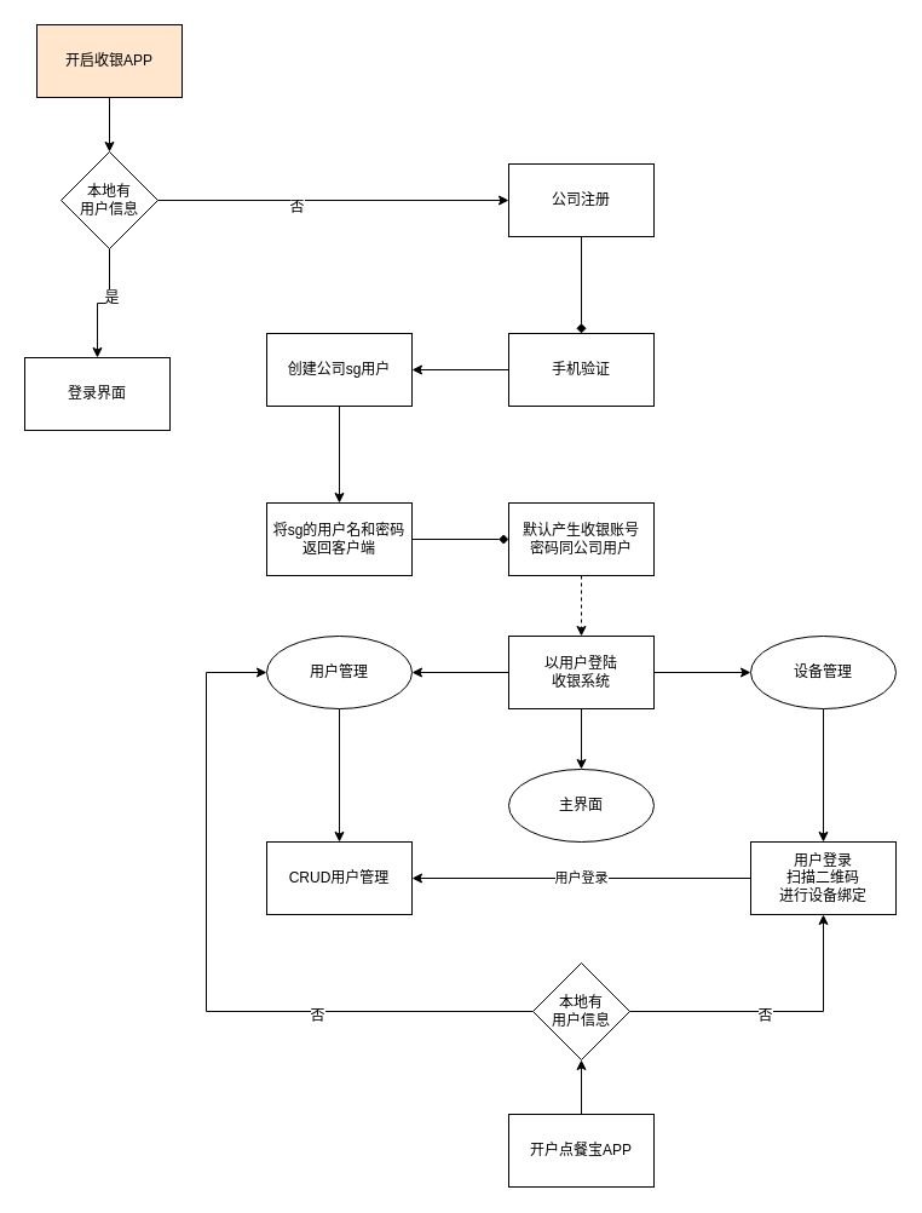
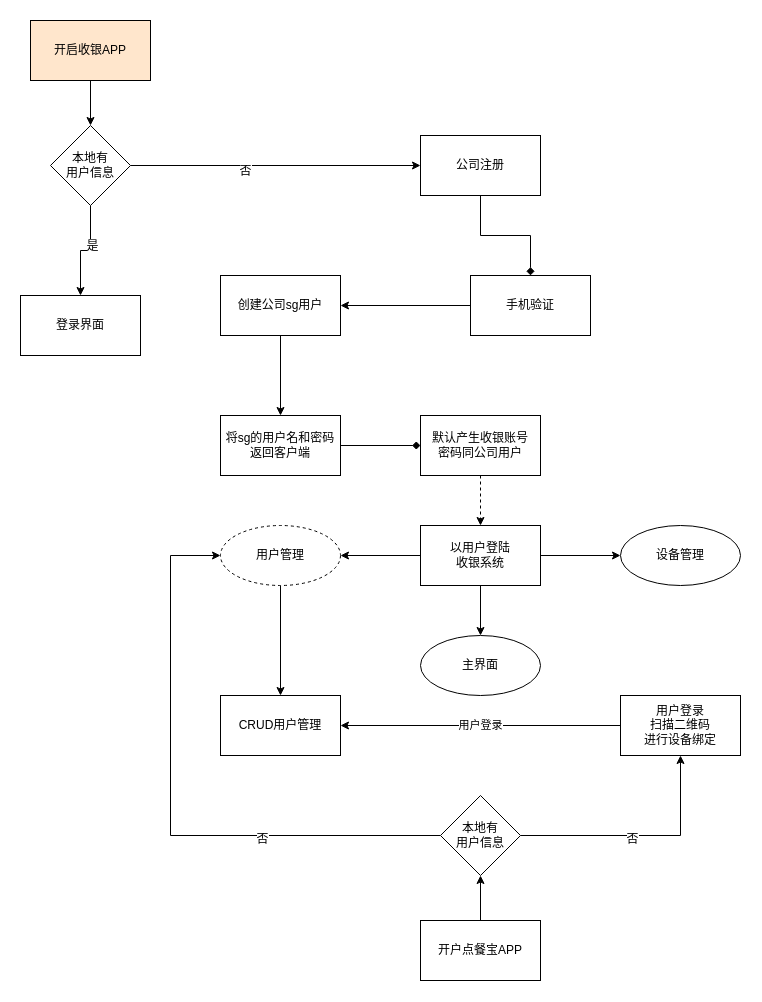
- <mxCell id="5" value="手机验证" style="rounded=0;whiteSpace=wrap;html=1;" parent="1" vertex="1"><mxGeometry x="420" y="275" width="120" height="60" as="geometry" /></mxCell>
+ <mxCell id="5" value="手机验证" style="rounded=0;whiteSpace=wrap;html=1;" parent="1" vertex="1"><mxGeometry x="470" y="275" width="120" height="60" as="geometry" /></mxCell>
- <mxCell id="21" value="用户管理" style="ellipse;whiteSpace=wrap;html=1;" parent="1" vertex="1"><mxGeometry x="220" y="525" width="120" height="60" as="geometry" /></mxCell>
+ <mxCell id="21" value="用户管理" style="ellipse;whiteSpace=wrap;html=1;dashed=1;" parent="1" vertex="1"><mxGeometry x="220" y="525" width="120" height="60" as="geometry" /></mxCell>
- <mxCell id="18" style="edgeStyle=orthogonalEdgeStyle;rounded=0;orthogonalLoop=1;jettySize=auto;html=1;" parent="1" source="19" target="17" edge="1"><mxGeometry relative="1" as="geometry" /></mxCell>
